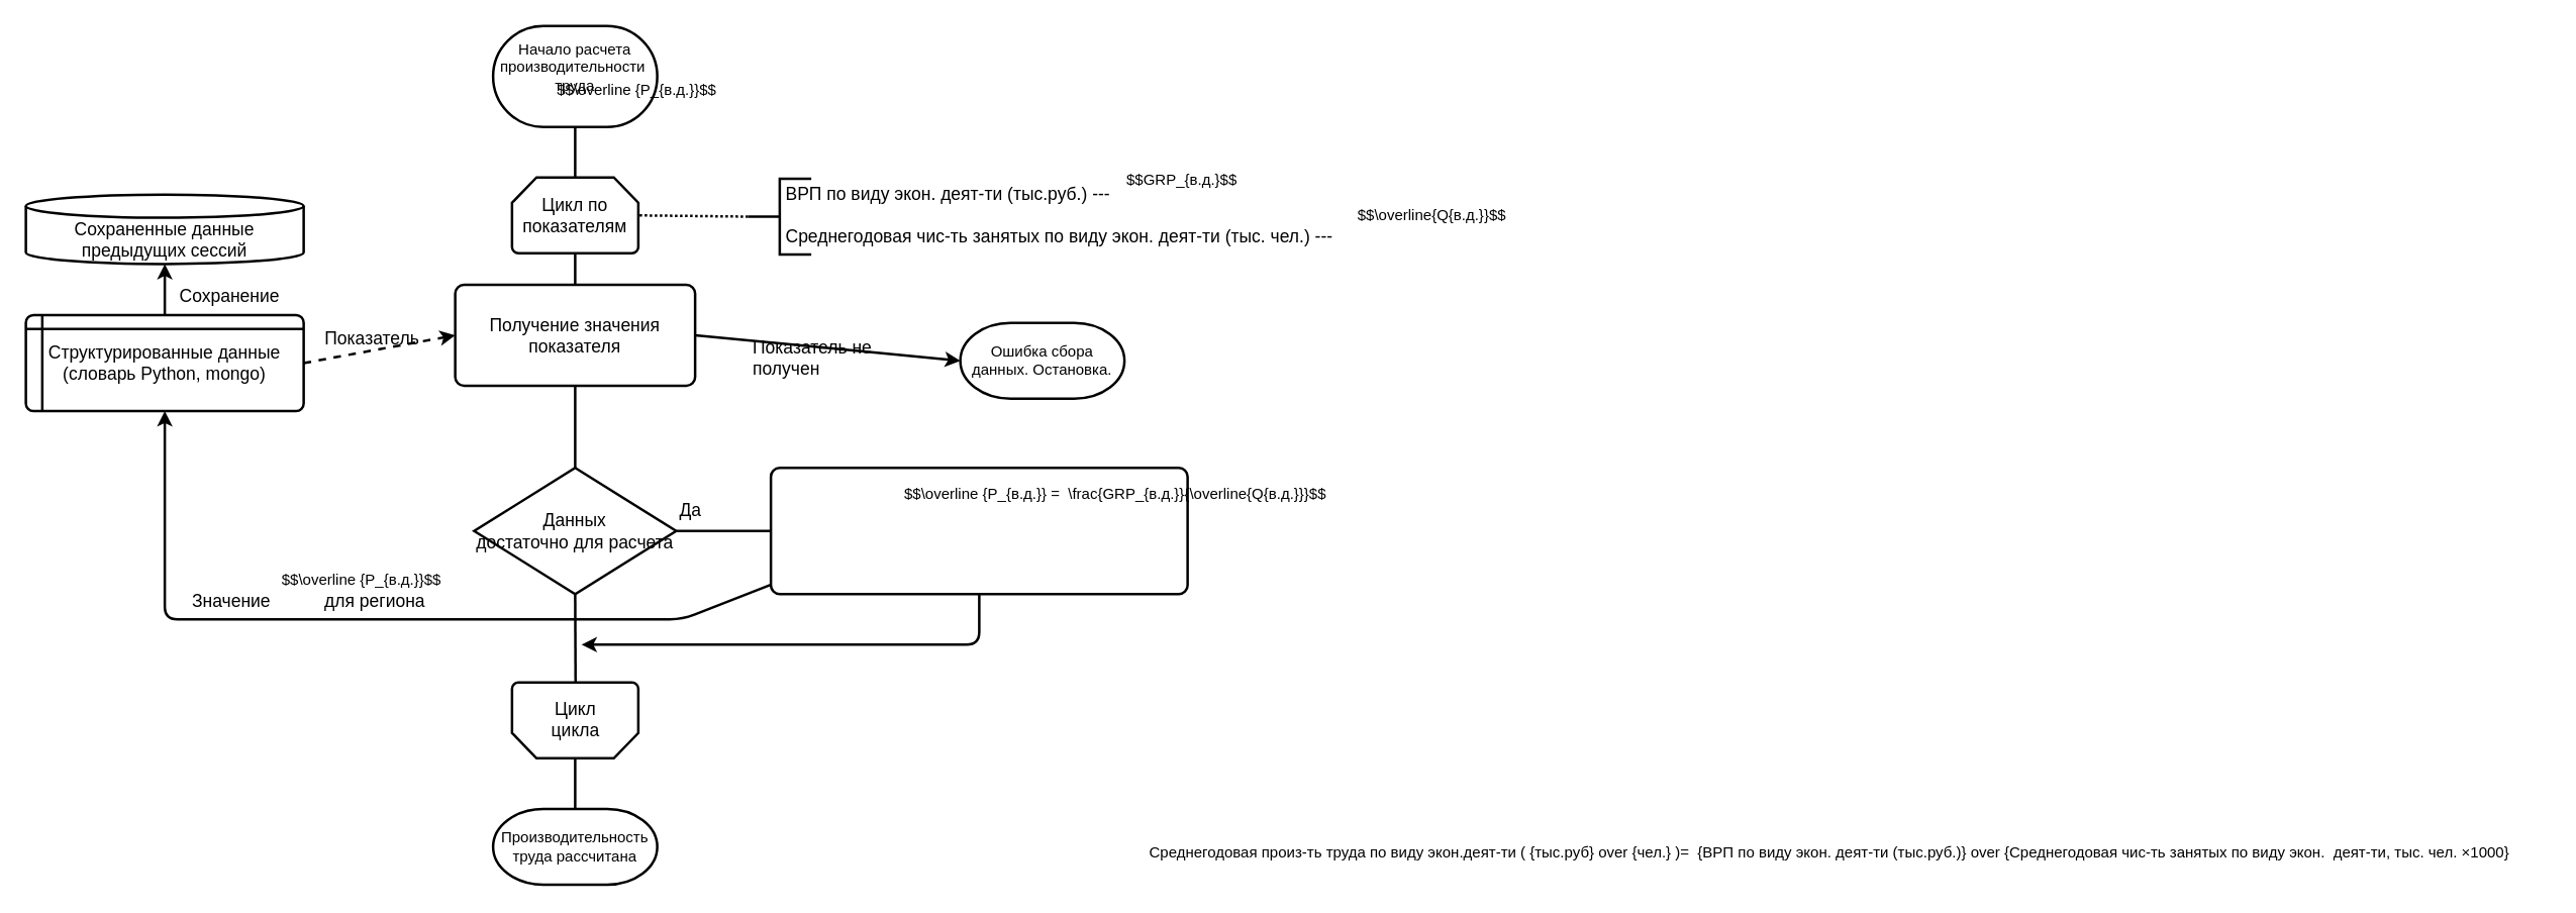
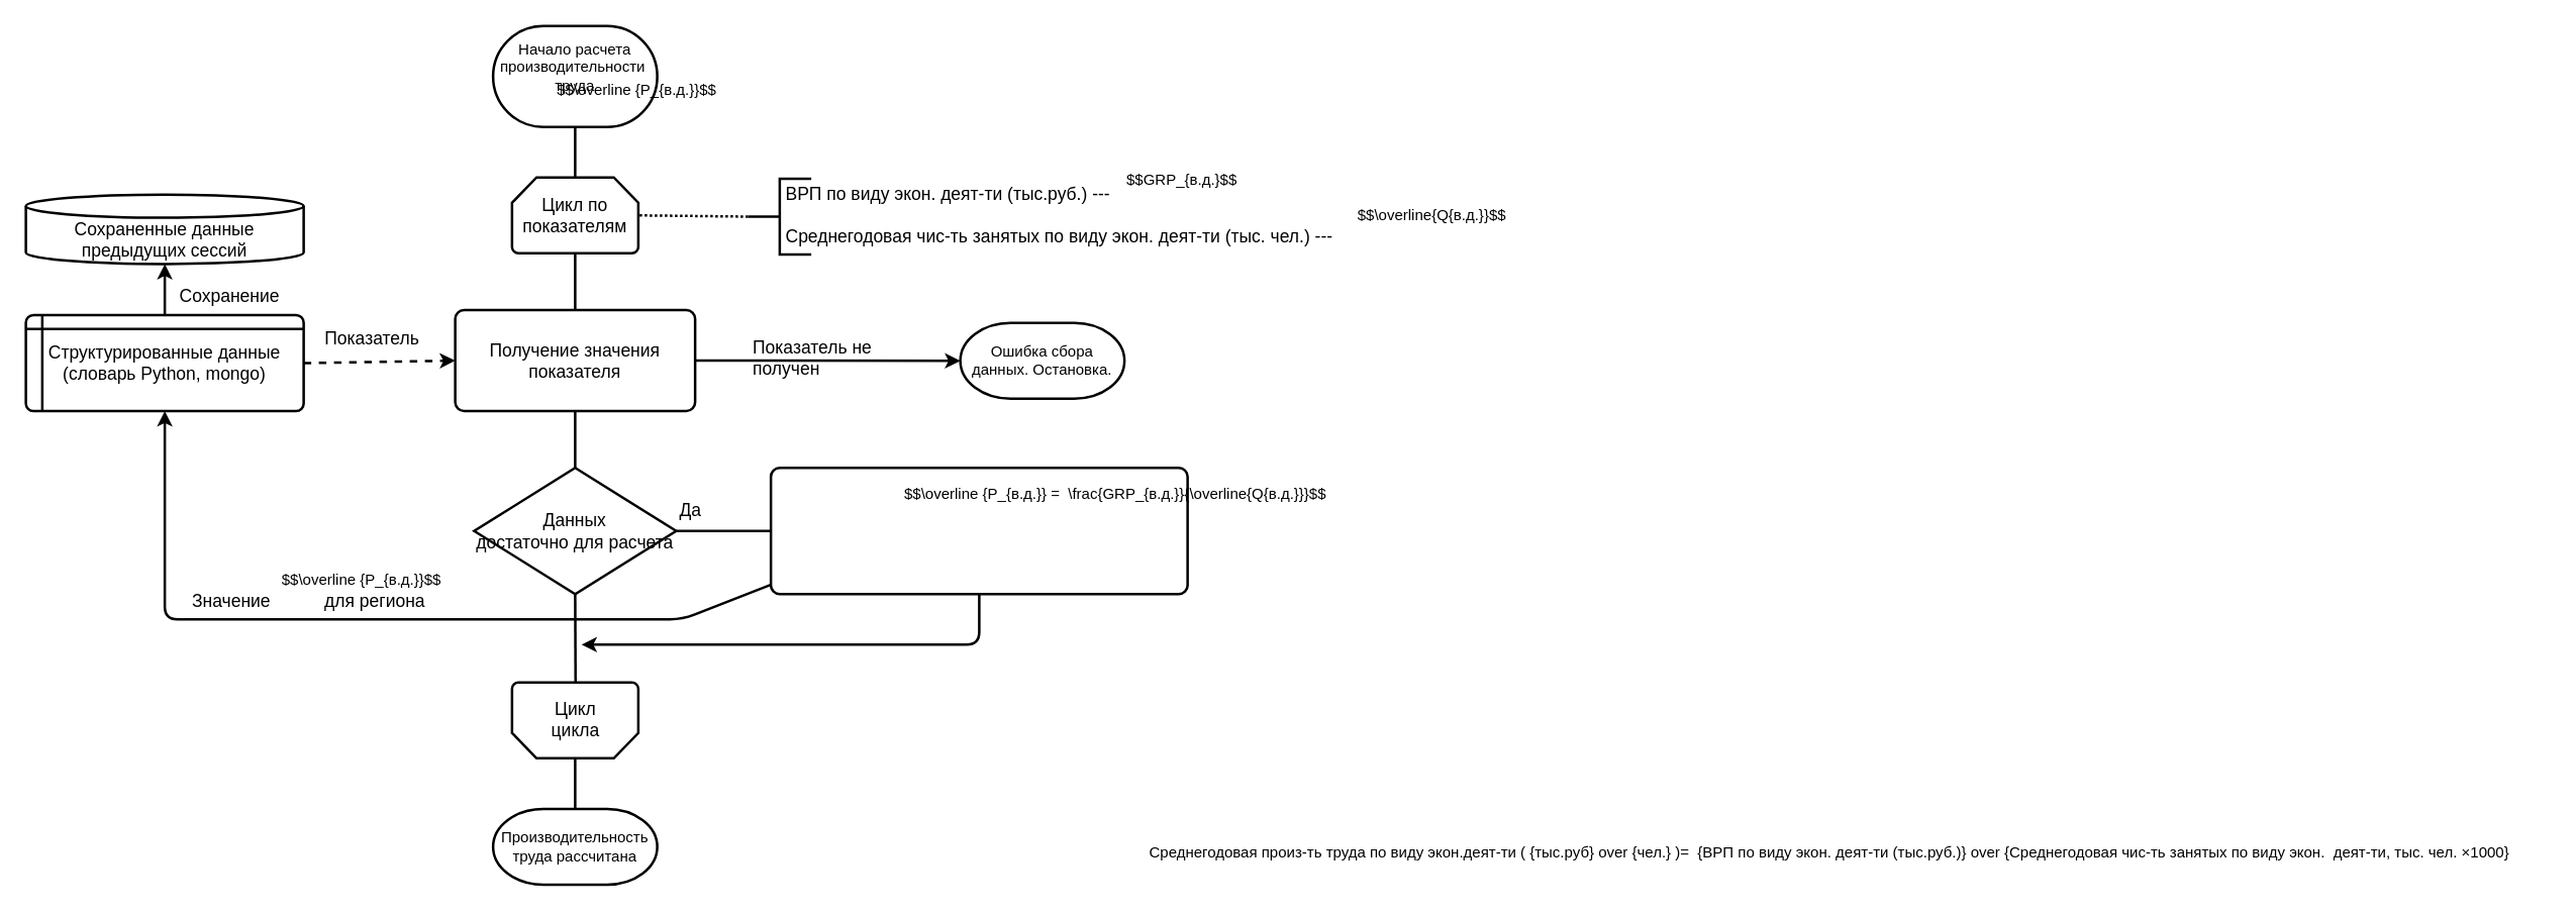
- <mxCell id="16" value="&lt;div&gt;Получение значения&lt;/div&gt;&lt;div&gt;показателя&lt;br&gt;&lt;/div&gt;" style="rounded=1;whiteSpace=wrap;html=1;absoluteArcSize=1;arcSize=14;strokeWidth=2;shadow=0;glass=0;comic=0;fillColor=none;fontSize=14;" parent="1" vertex="1"><mxGeometry x="360" y="225" width="190" height="80" as="geometry" /></mxCell>
+ <mxCell id="16" value="&lt;div&gt;Получение значения&lt;/div&gt;&lt;div&gt;показателя&lt;br&gt;&lt;/div&gt;" style="rounded=1;whiteSpace=wrap;html=1;absoluteArcSize=1;arcSize=14;strokeWidth=2;shadow=0;glass=0;comic=0;fillColor=none;fontSize=14;" parent="1" vertex="1"><mxGeometry x="360" y="245" width="190" height="80" as="geometry" /></mxCell>
